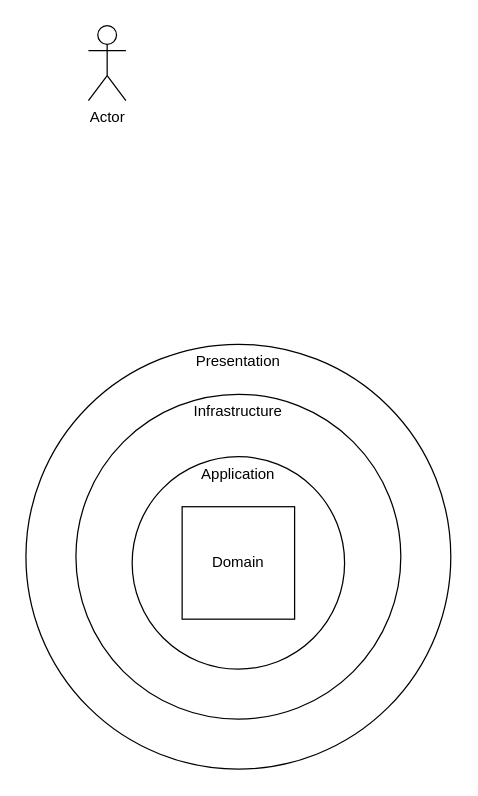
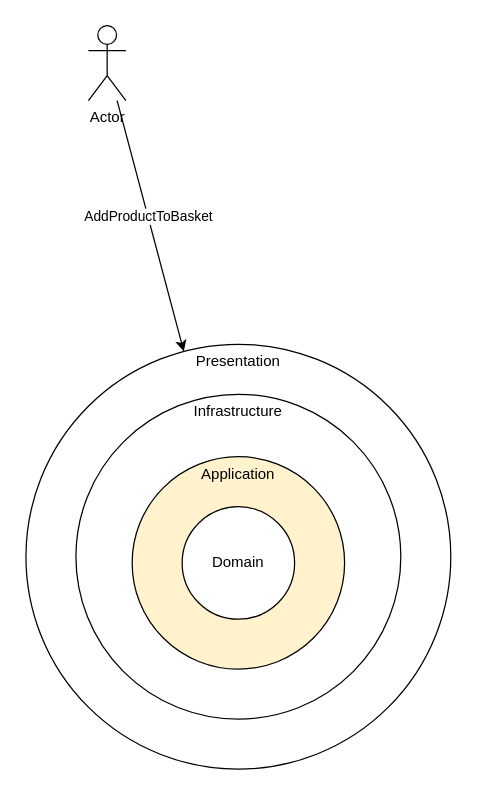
+ <mxCell id="2" style="edgeStyle=none;html=1;" parent="1" source="4" target="5" edge="1"><mxGeometry relative="1" as="geometry" /></mxCell>
+ <mxCell id="3" value="AddProductToBasket" style="edgeLabel;html=1;align=center;verticalAlign=middle;resizable=0;points=[];" parent="2" vertex="1" connectable="0"><mxGeometry x="-0.077" relative="1" as="geometry"><mxPoint as="offset" /></mxGeometry></mxCell>
- <mxCell id="7" value="Application&lt;br&gt;" style="ellipse;whiteSpace=wrap;html=1;aspect=fixed;verticalAlign=top;" parent="1" vertex="1"><mxGeometry x="105" y="365" width="170" height="170" as="geometry" /></mxCell>
+ <mxCell id="7" value="Application&lt;br&gt;" style="ellipse;whiteSpace=wrap;html=1;aspect=fixed;verticalAlign=top;fillColor=#fff2cc;" parent="1" vertex="1"><mxGeometry x="105" y="365" width="170" height="170" as="geometry" /></mxCell>
- <mxCell id="8" value="Domain" style="whiteSpace=wrap;html=1;aspect=fixed;rounded=0;" parent="1" vertex="1"><mxGeometry x="145" y="405" width="90" height="90" as="geometry" /></mxCell>
+ <mxCell id="8" value="Domain" style="ellipse;whiteSpace=wrap;html=1;aspect=fixed;" parent="1" vertex="1"><mxGeometry x="145" y="405" width="90" height="90" as="geometry" /></mxCell>
